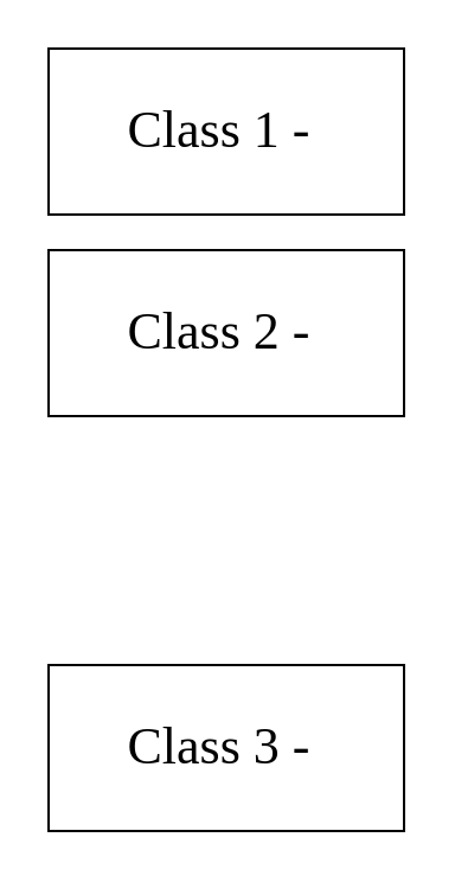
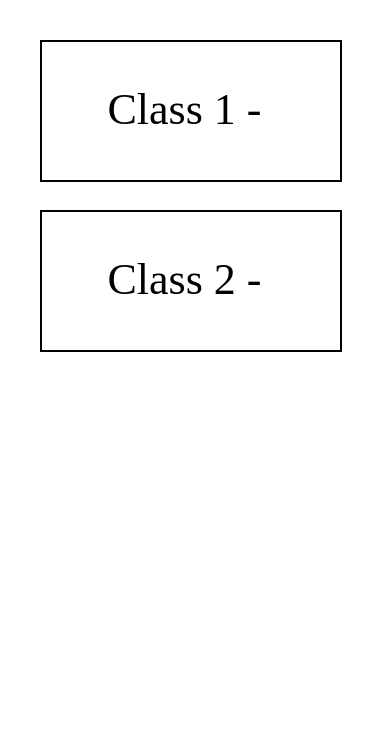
- <mxCell id="4" value="Class 3 -&amp;nbsp;" style="rounded=0;whiteSpace=wrap;html=1;fontSize=22;fontFamily=EB Garamond;fontSource=https%3A%2F%2Ffonts.googleapis.com%2Fcss%3Ffamily%3DEB%2BGaramond;" vertex="1" parent="1"><mxGeometry x="20" y="280" width="150" height="70" as="geometry" /></mxCell>
